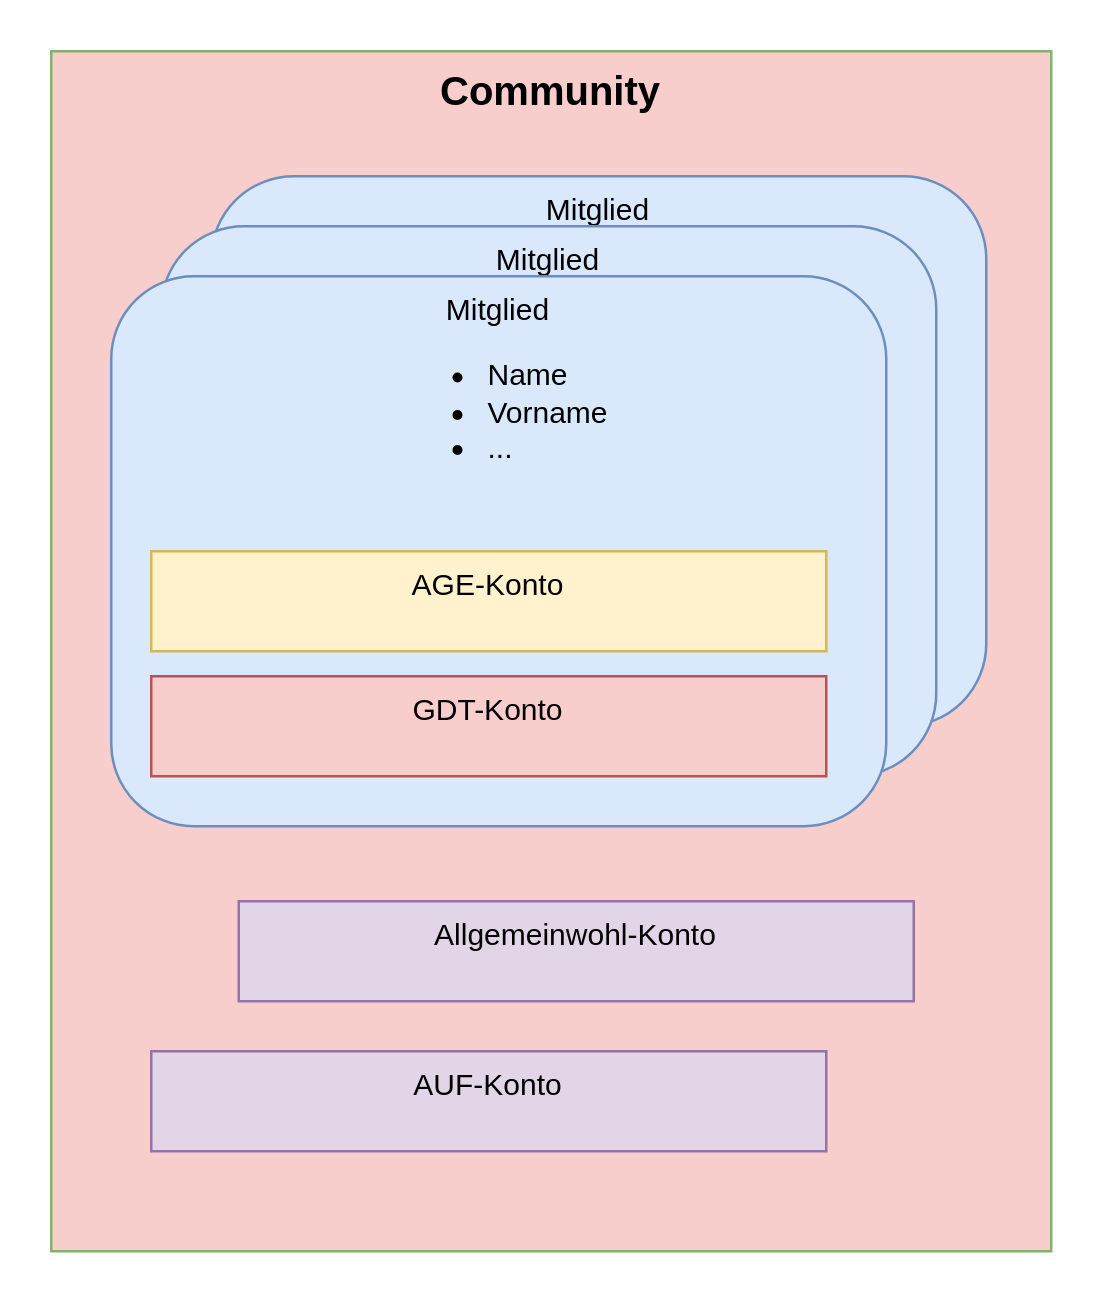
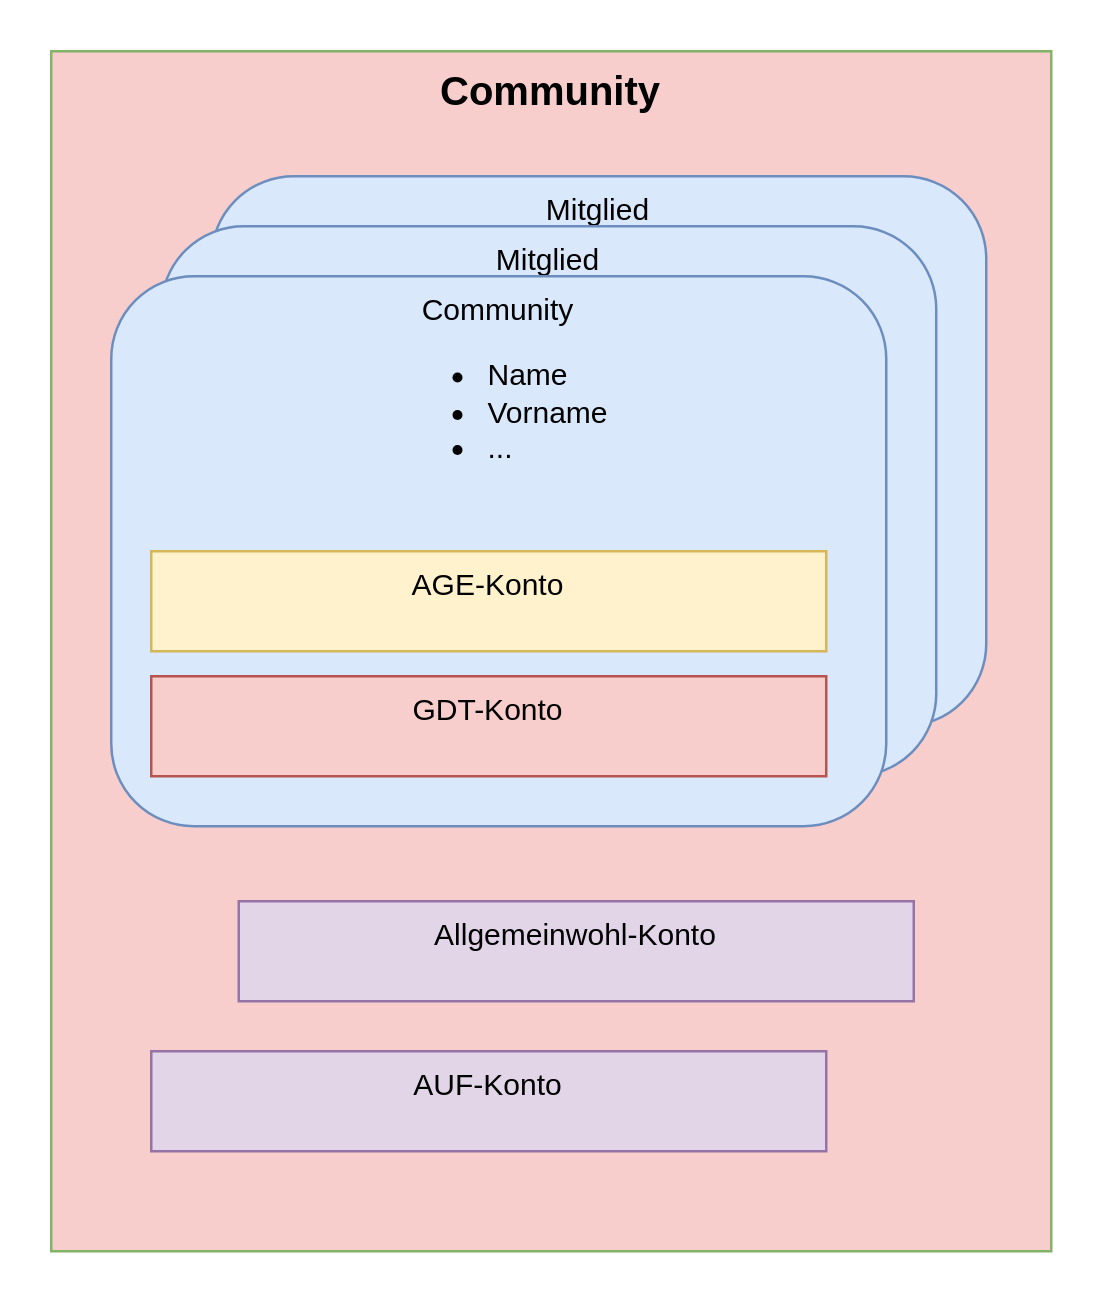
- <mxCell id="5" value="Mitglied&lt;br&gt;&lt;div style=&quot;text-align: left&quot;&gt;&lt;ul&gt;&lt;li&gt;&lt;span style=&quot;text-align: left&quot;&gt;Name&lt;/span&gt;&lt;/li&gt;&lt;li&gt;&lt;span&gt;Vorname&lt;/span&gt;&lt;/li&gt;&lt;li&gt;&lt;span&gt;...&lt;/span&gt;&lt;/li&gt;&lt;/ul&gt;&lt;/div&gt;" style="rounded=1;whiteSpace=wrap;html=1;align=center;verticalAlign=top;fillColor=#dae8fc;strokeColor=#6c8ebf;" parent="1" vertex="1"><mxGeometry x="44" y="110" width="310" height="220" as="geometry" /></mxCell>
+ <mxCell id="5" value="Community&lt;br&gt;&lt;div style=&quot;text-align: left&quot;&gt;&lt;ul&gt;&lt;li&gt;&lt;span style=&quot;text-align: left&quot;&gt;Name&lt;/span&gt;&lt;/li&gt;&lt;li&gt;&lt;span&gt;Vorname&lt;/span&gt;&lt;/li&gt;&lt;li&gt;&lt;span&gt;...&lt;/span&gt;&lt;/li&gt;&lt;/ul&gt;&lt;/div&gt;" style="rounded=1;whiteSpace=wrap;html=1;align=center;verticalAlign=top;fillColor=#dae8fc;strokeColor=#6c8ebf;" parent="1" vertex="1"><mxGeometry x="44" y="110" width="310" height="220" as="geometry" /></mxCell>
